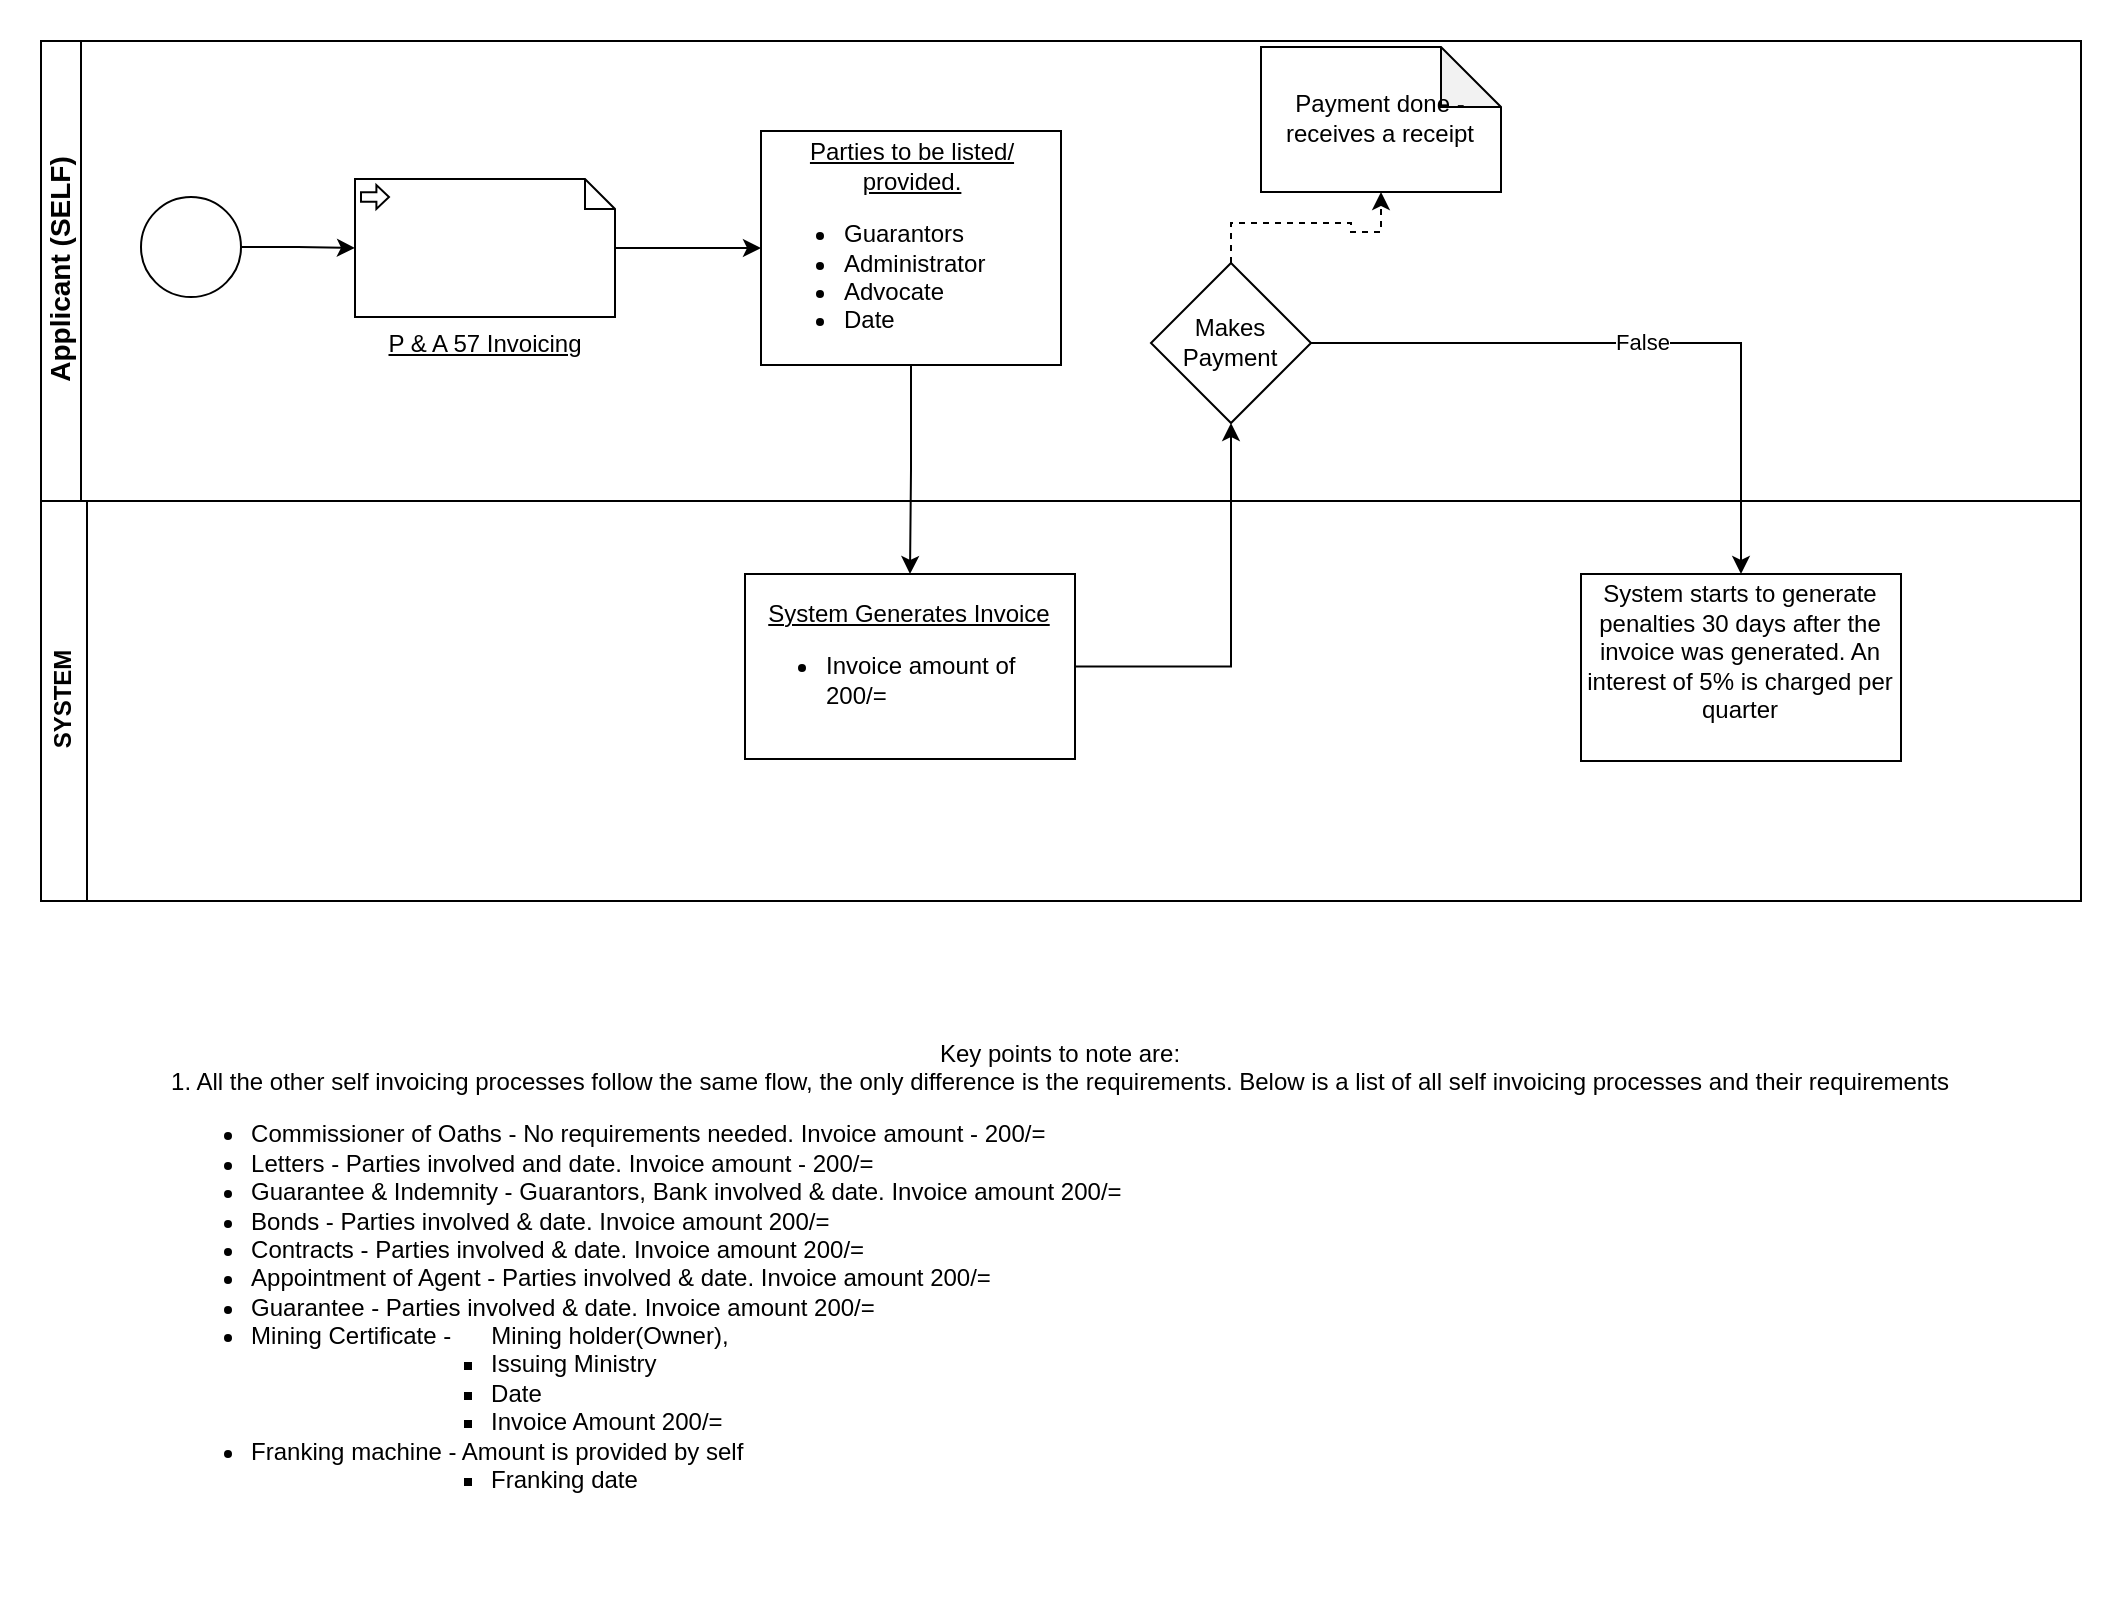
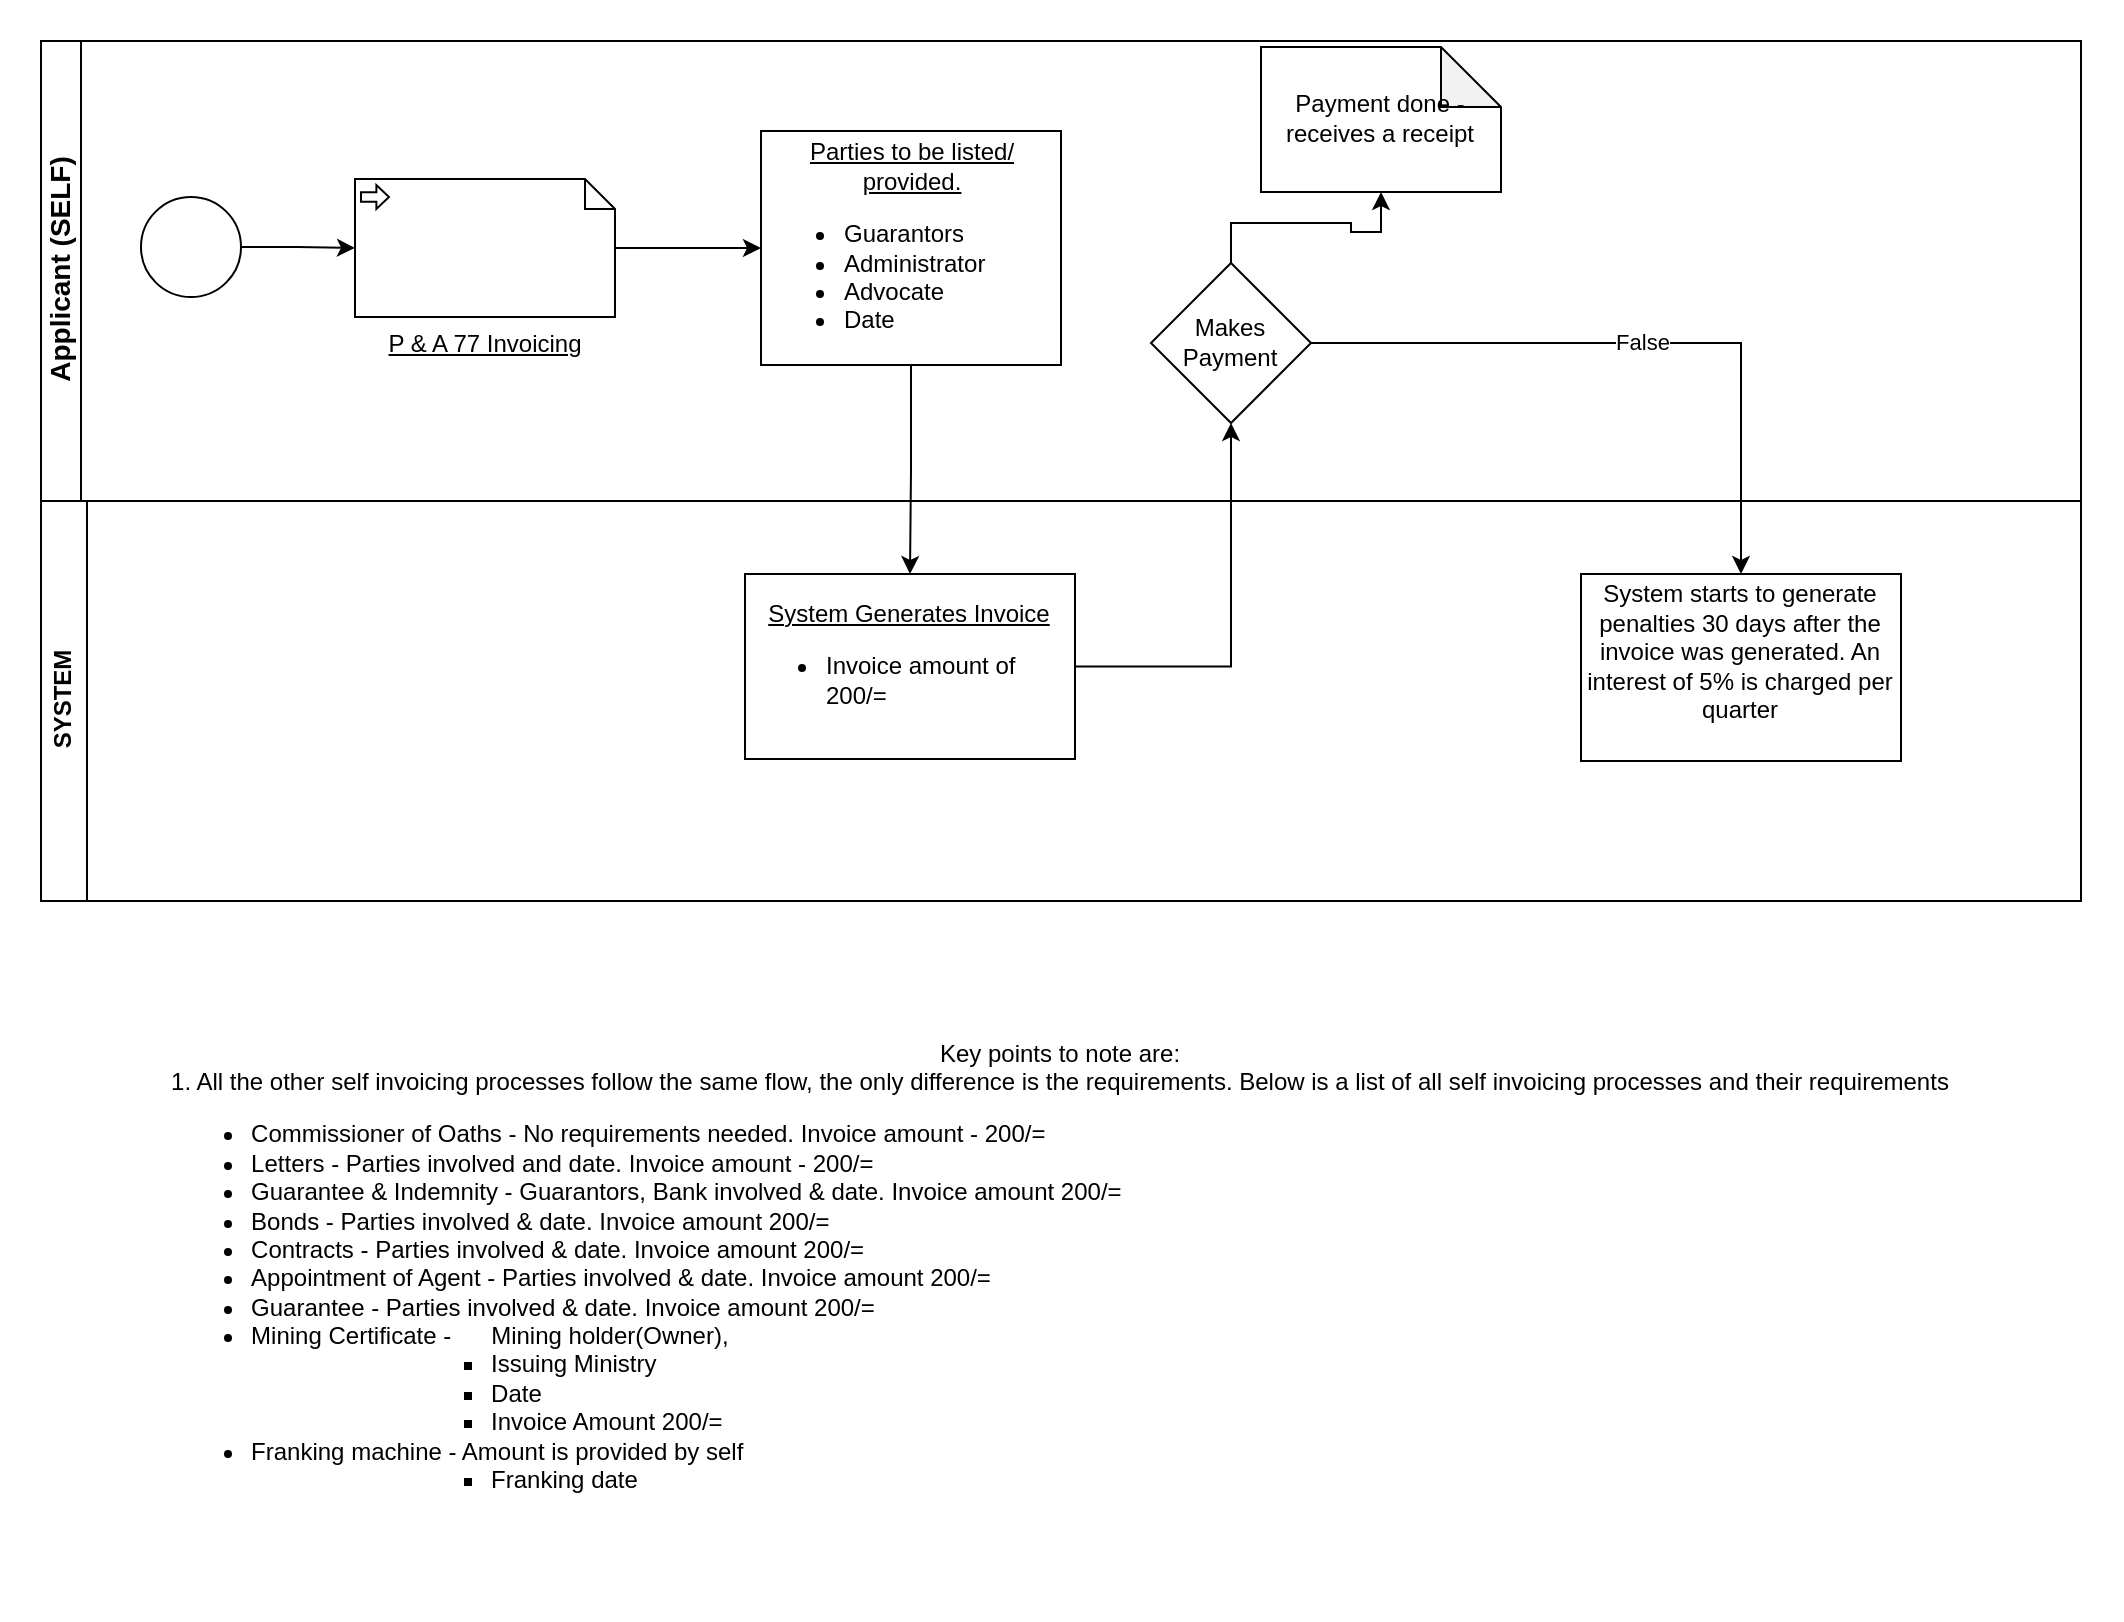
- <mxCell id="9" value="" style="edgeStyle=orthogonalEdgeStyle;rounded=0;orthogonalLoop=1;jettySize=auto;html=1;dashed=1;" edge="1" parent="2" source="10" target="13"><mxGeometry relative="1" as="geometry" /></mxCell>
+ <mxCell id="9" value="" style="edgeStyle=orthogonalEdgeStyle;rounded=0;orthogonalLoop=1;jettySize=auto;html=1;" edge="1" parent="2" source="10" target="13"><mxGeometry relative="1" as="geometry" /></mxCell>
- <mxCell id="8" value="&lt;u&gt;P &amp;amp; A 57 Invoicing&lt;br&gt;&lt;/u&gt;" style="shape=mxgraph.bpmn.data;labelPosition=center;verticalLabelPosition=bottom;align=center;verticalAlign=top;size=15;html=1;bpmnTransferType=input;" vertex="1" parent="2"><mxGeometry x="157" y="69" width="130" height="69" as="geometry" /></mxCell>
+ <mxCell id="8" value="&lt;u&gt;P &amp;amp; A 77 Invoicing&lt;br&gt;&lt;/u&gt;" style="shape=mxgraph.bpmn.data;labelPosition=center;verticalLabelPosition=bottom;align=center;verticalAlign=top;size=15;html=1;bpmnTransferType=input;" vertex="1" parent="2"><mxGeometry x="157" y="69" width="130" height="69" as="geometry" /></mxCell>
